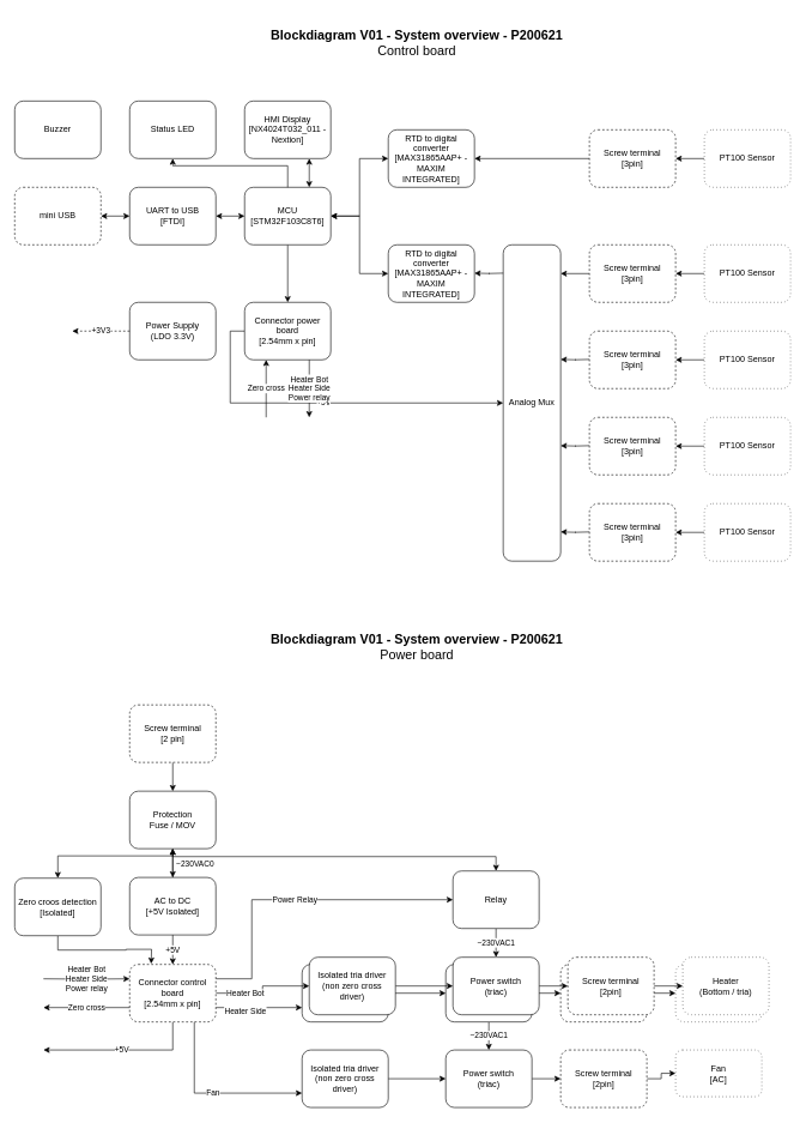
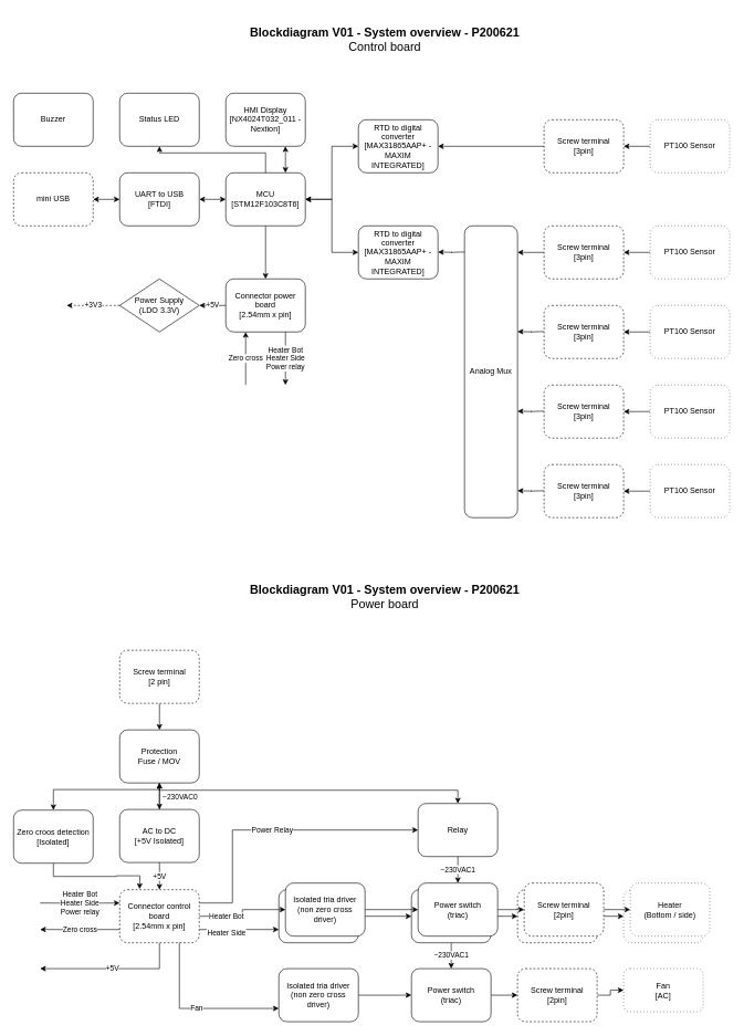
- <mxCell id="8" value="MCU&lt;br&gt;[STM32F103C8T6]" style="rounded=1;whiteSpace=wrap;html=1;" parent="1" vertex="1"><mxGeometry x="340" y="260" width="120" height="80" as="geometry" /></mxCell>
+ <mxCell id="8" value="MCU&lt;br&gt;[STM12F103C8T6]" style="rounded=1;whiteSpace=wrap;html=1;" parent="1" vertex="1"><mxGeometry x="340" y="260" width="120" height="80" as="geometry" /></mxCell>
- <mxCell id="11" value="Power Supply&lt;br&gt;(LDO 3.3V)" style="rounded=1;whiteSpace=wrap;html=1;" parent="1" vertex="1"><mxGeometry x="180" y="420" width="120" height="80" as="geometry" /></mxCell>
+ <mxCell id="11" value="Power Supply&lt;br&gt;(LDO 3.3V)" style="rhombus;whiteSpace=wrap;html=1;" parent="1" vertex="1"><mxGeometry x="180" y="420" width="120" height="80" as="geometry" /></mxCell>
- <mxCell id="14" value="+5V" style="edgeStyle=orthogonalEdgeStyle;rounded=0;orthogonalLoop=1;jettySize=auto;html=1;exitX=0;exitY=0.5;exitDx=0;exitDy=0;startArrow=none;startFill=0;endArrow=classic;endFill=1;" parent="1" source="15" target="85" edge="1"><mxGeometry relative="1" as="geometry" /></mxCell>
+ <mxCell id="14" value="+5V" style="edgeStyle=orthogonalEdgeStyle;rounded=0;orthogonalLoop=1;jettySize=auto;html=1;exitX=0;exitY=0.5;exitDx=0;exitDy=0;entryX=1;entryY=0.5;entryDx=0;entryDy=0;startArrow=none;startFill=0;endArrow=classic;endFill=1;" parent="1" source="15" target="11" edge="1"><mxGeometry relative="1" as="geometry" /></mxCell>
- <mxCell id="46" value="Heater&lt;br&gt;(Bottom / tria)" style="rounded=1;whiteSpace=wrap;html=1;dashed=1;dashPattern=1 4;" parent="1" vertex="1"><mxGeometry x="950" y="1331" width="120" height="80" as="geometry" /></mxCell>
+ <mxCell id="46" value="Heater&lt;br&gt;(Bottom / side)" style="rounded=1;whiteSpace=wrap;html=1;dashed=1;dashPattern=1 4;" parent="1" vertex="1"><mxGeometry x="950" y="1331" width="120" height="80" as="geometry" /></mxCell>
